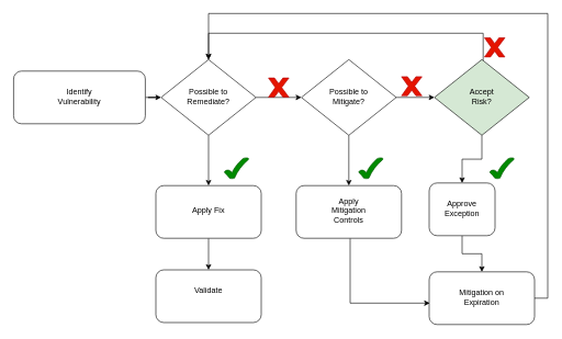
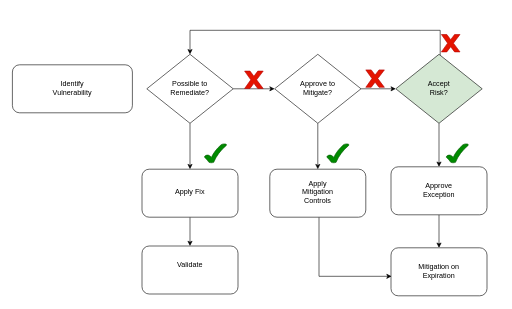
- <mxCell id="20" style="edgeStyle=orthogonalEdgeStyle;rounded=0;orthogonalLoop=1;jettySize=auto;html=1;exitX=1;exitY=0.5;exitDx=0;exitDy=0;entryX=0.5;entryY=0;entryDx=0;entryDy=0;" parent="1" source="21" target="4" edge="1"><mxGeometry relative="1" as="geometry"><mxPoint x="831" y="61" as="targetPoint" /><Array as="points"><mxPoint x="831" y="453" /><mxPoint x="831" y="20" /><mxPoint x="316" y="20" /></Array></mxGeometry></mxCell>
- <mxCell id="9" value="&lt;div&gt;Possible to&lt;/div&gt;&lt;div&gt;Mitigate?&lt;br&gt;&lt;/div&gt;" style="rhombus;whiteSpace=wrap;html=1;shadow=0;fontFamily=Helvetica;fontSize=12;align=center;strokeWidth=1;spacing=6;spacingTop=-4;" parent="1" vertex="1"><mxGeometry x="457" y="90" width="144" height="115" as="geometry" /></mxCell>
+ <mxCell id="9" value="&lt;div&gt;Approve to&lt;/div&gt;&lt;div&gt;Mitigate?&lt;br&gt;&lt;/div&gt;" style="rhombus;whiteSpace=wrap;html=1;shadow=0;fontFamily=Helvetica;fontSize=12;align=center;strokeWidth=1;spacing=6;spacingTop=-4;" parent="1" vertex="1"><mxGeometry x="457" y="90" width="144" height="115" as="geometry" /></mxCell>
- <mxCell id="5" value="" style="edgeStyle=orthogonalEdgeStyle;rounded=0;orthogonalLoop=1;jettySize=auto;html=1;" parent="1" source="6" target="4" edge="1"><mxGeometry relative="1" as="geometry" /></mxCell>
- <mxCell id="19" value="&lt;div&gt;Approve&lt;/div&gt;&lt;div&gt;Exception&lt;br&gt;&lt;/div&gt;" style="rounded=1;whiteSpace=wrap;html=1;shadow=0;strokeWidth=1;spacing=6;spacingTop=-4;" parent="1" vertex="1"><mxGeometry x="651" y="277.5" width="100" height="80" as="geometry" /></mxCell>
+ <mxCell id="19" value="&lt;div&gt;Approve&lt;/div&gt;&lt;div&gt;Exception&lt;br&gt;&lt;/div&gt;" style="rounded=1;whiteSpace=wrap;html=1;shadow=0;strokeWidth=1;spacing=6;spacingTop=-4;" parent="1" vertex="1"><mxGeometry x="651" y="277.5" width="160" height="80" as="geometry" /></mxCell>
